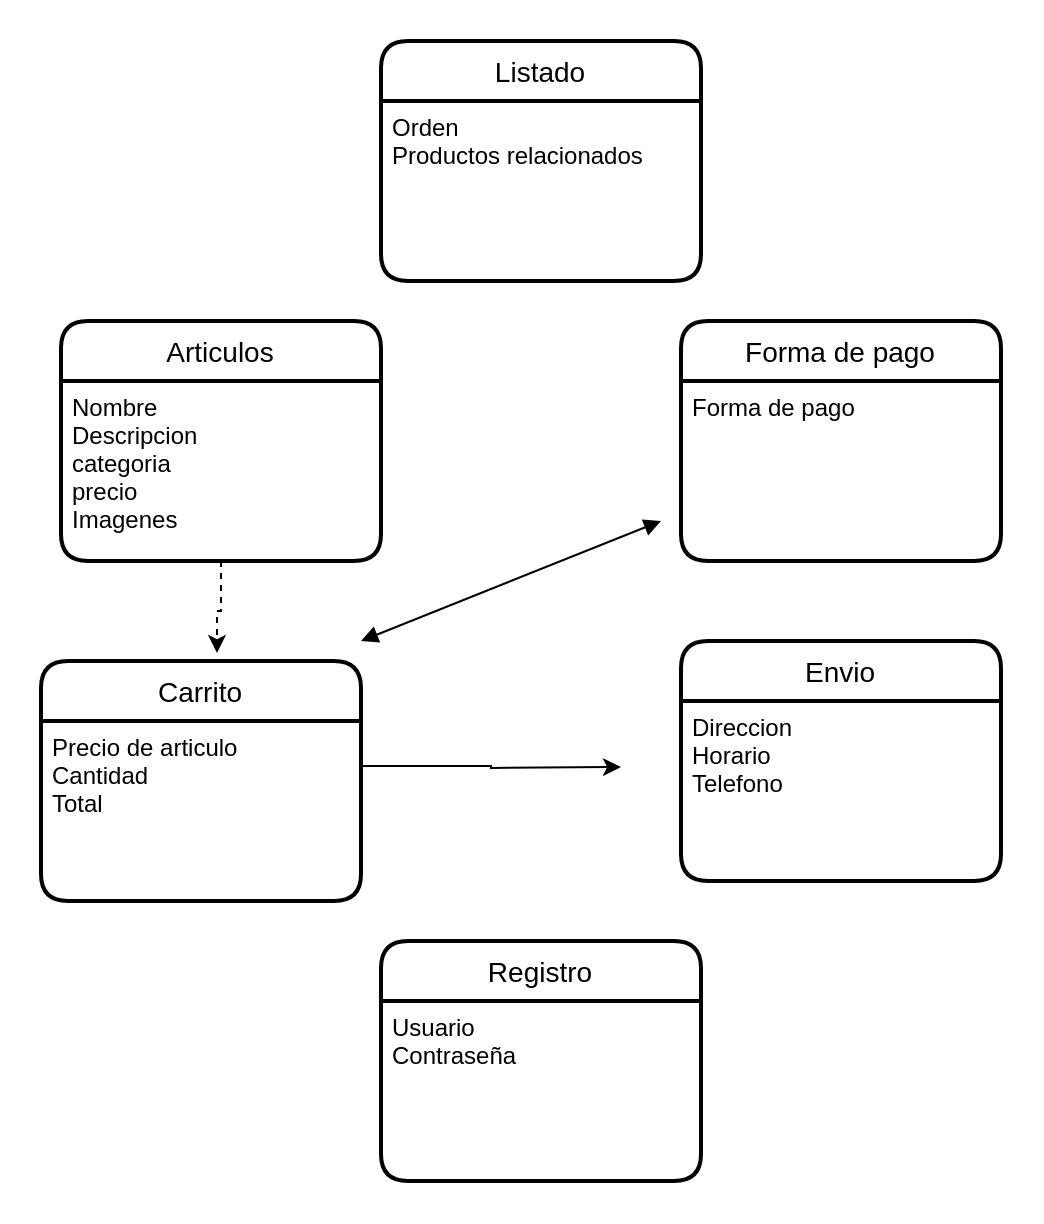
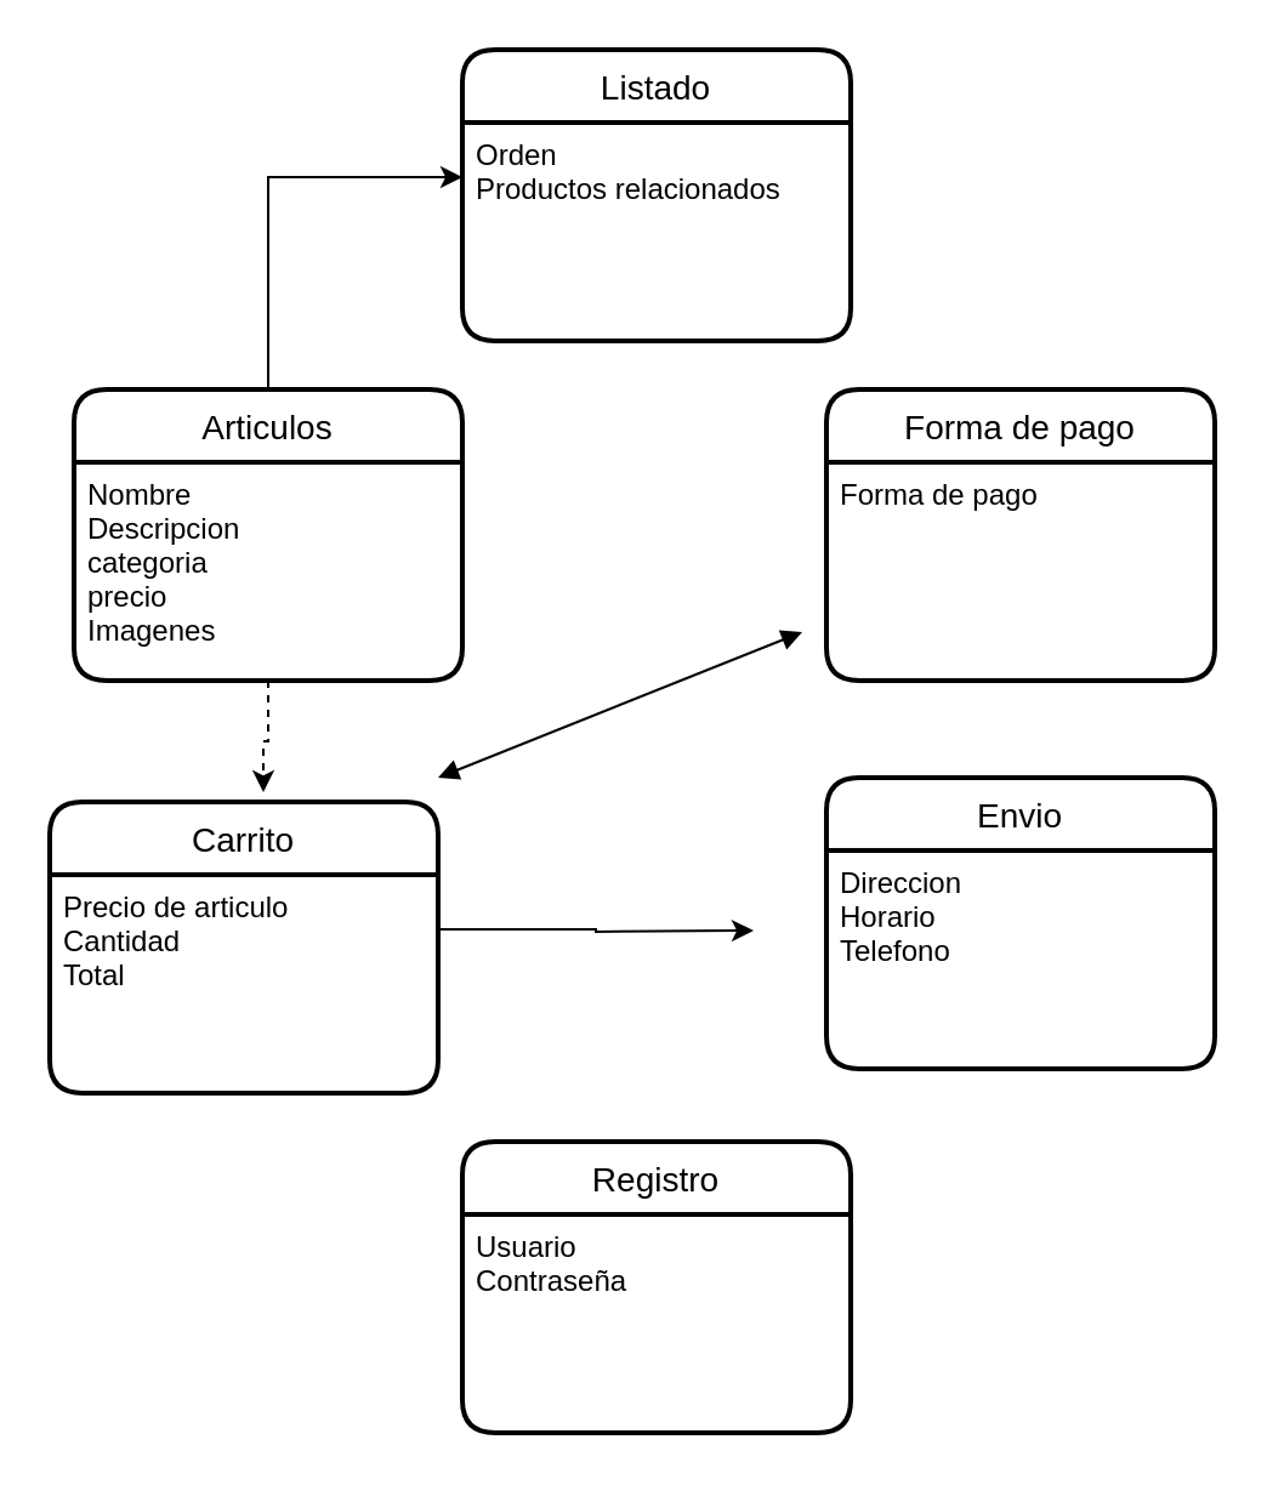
+ <mxCell id="6" style="edgeStyle=orthogonalEdgeStyle;rounded=0;orthogonalLoop=1;jettySize=auto;html=1;entryX=0;entryY=0.25;entryDx=0;entryDy=0;" edge="1" parent="1" source="7" target="3"><mxGeometry relative="1" as="geometry" /></mxCell>
